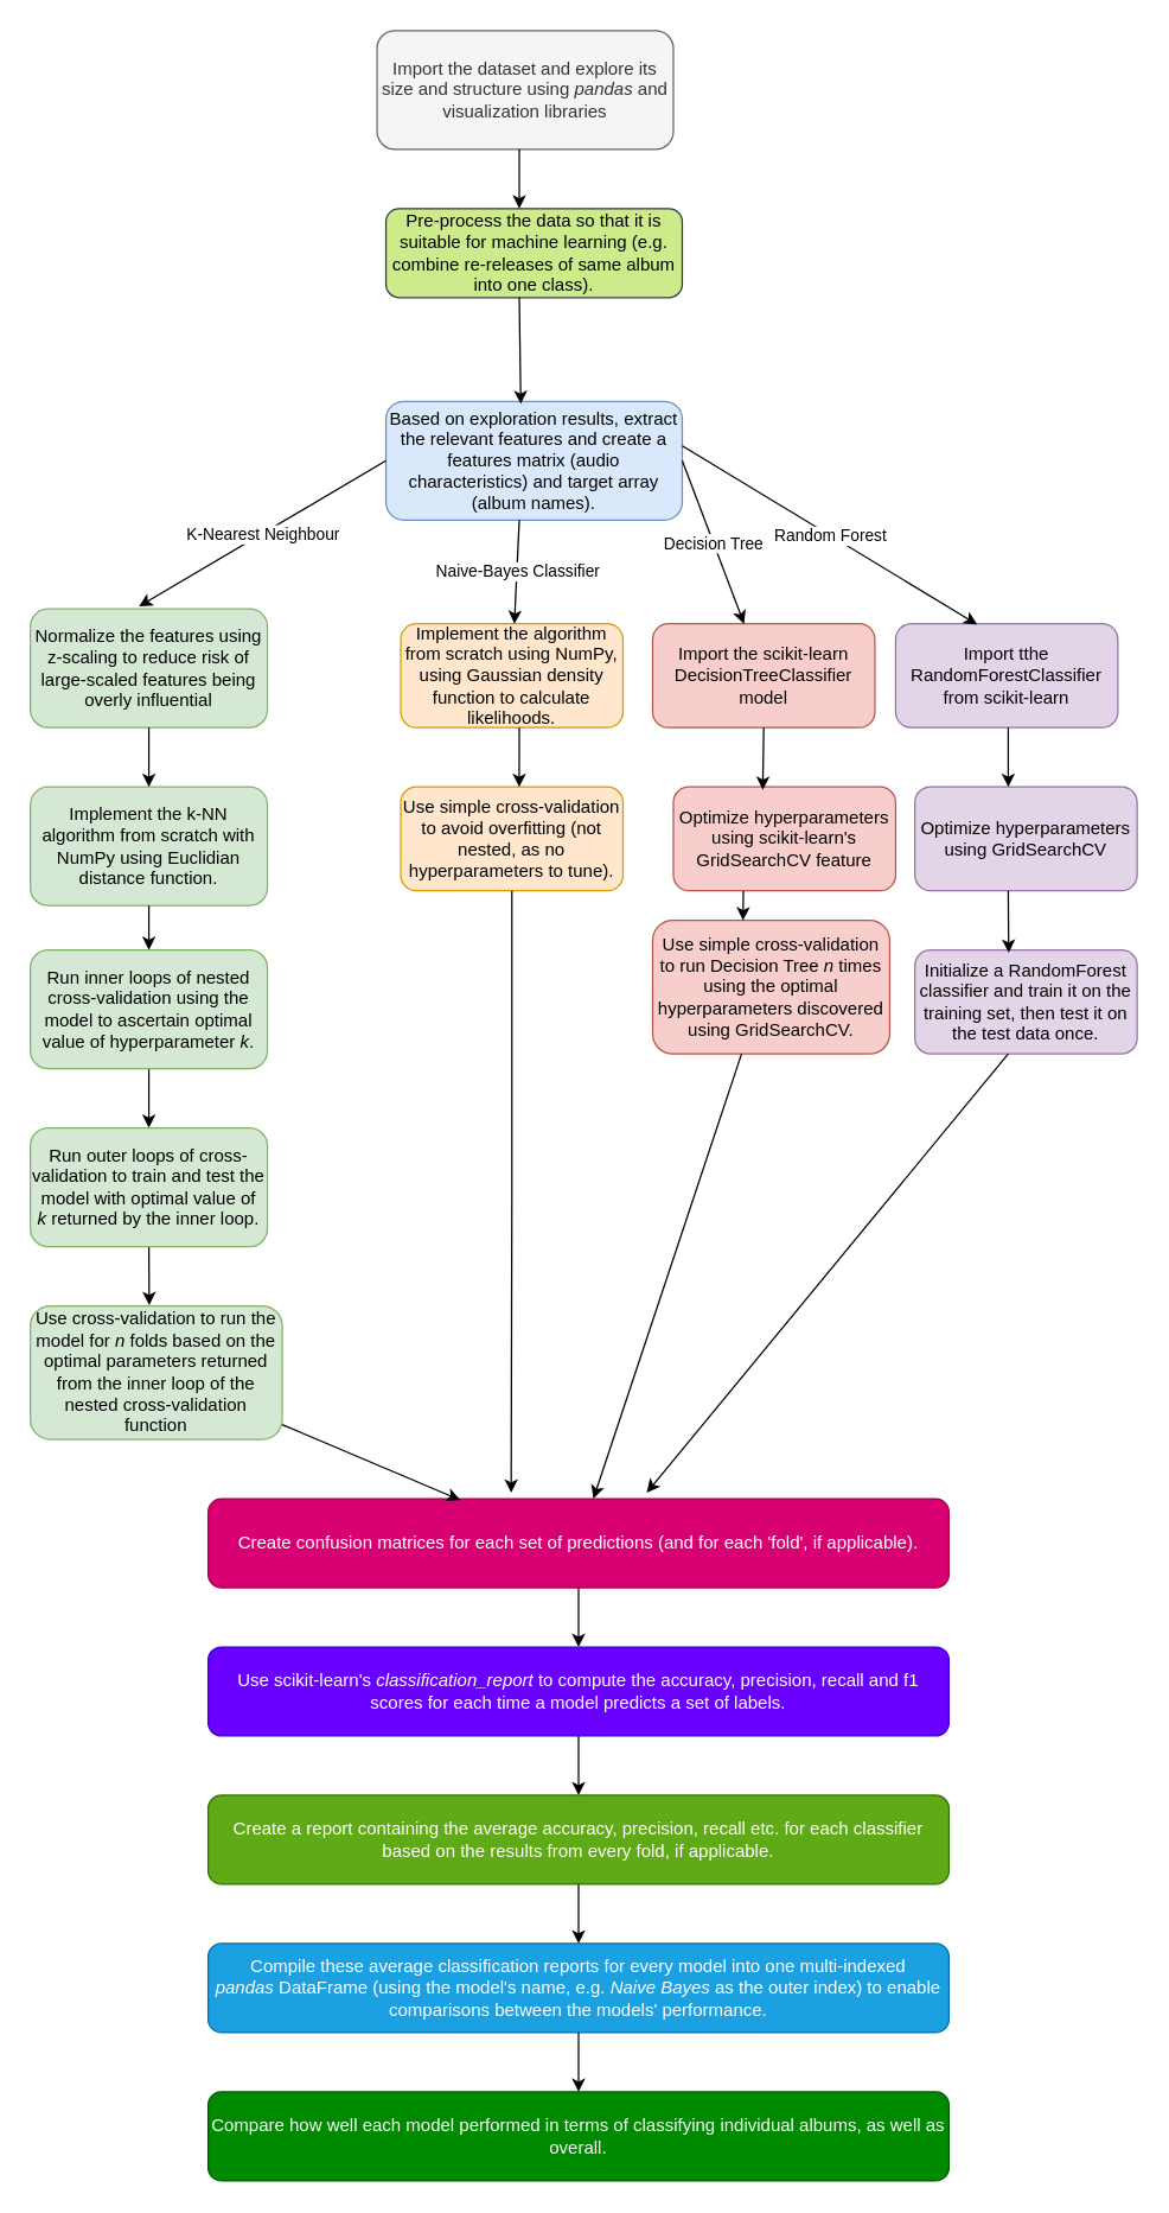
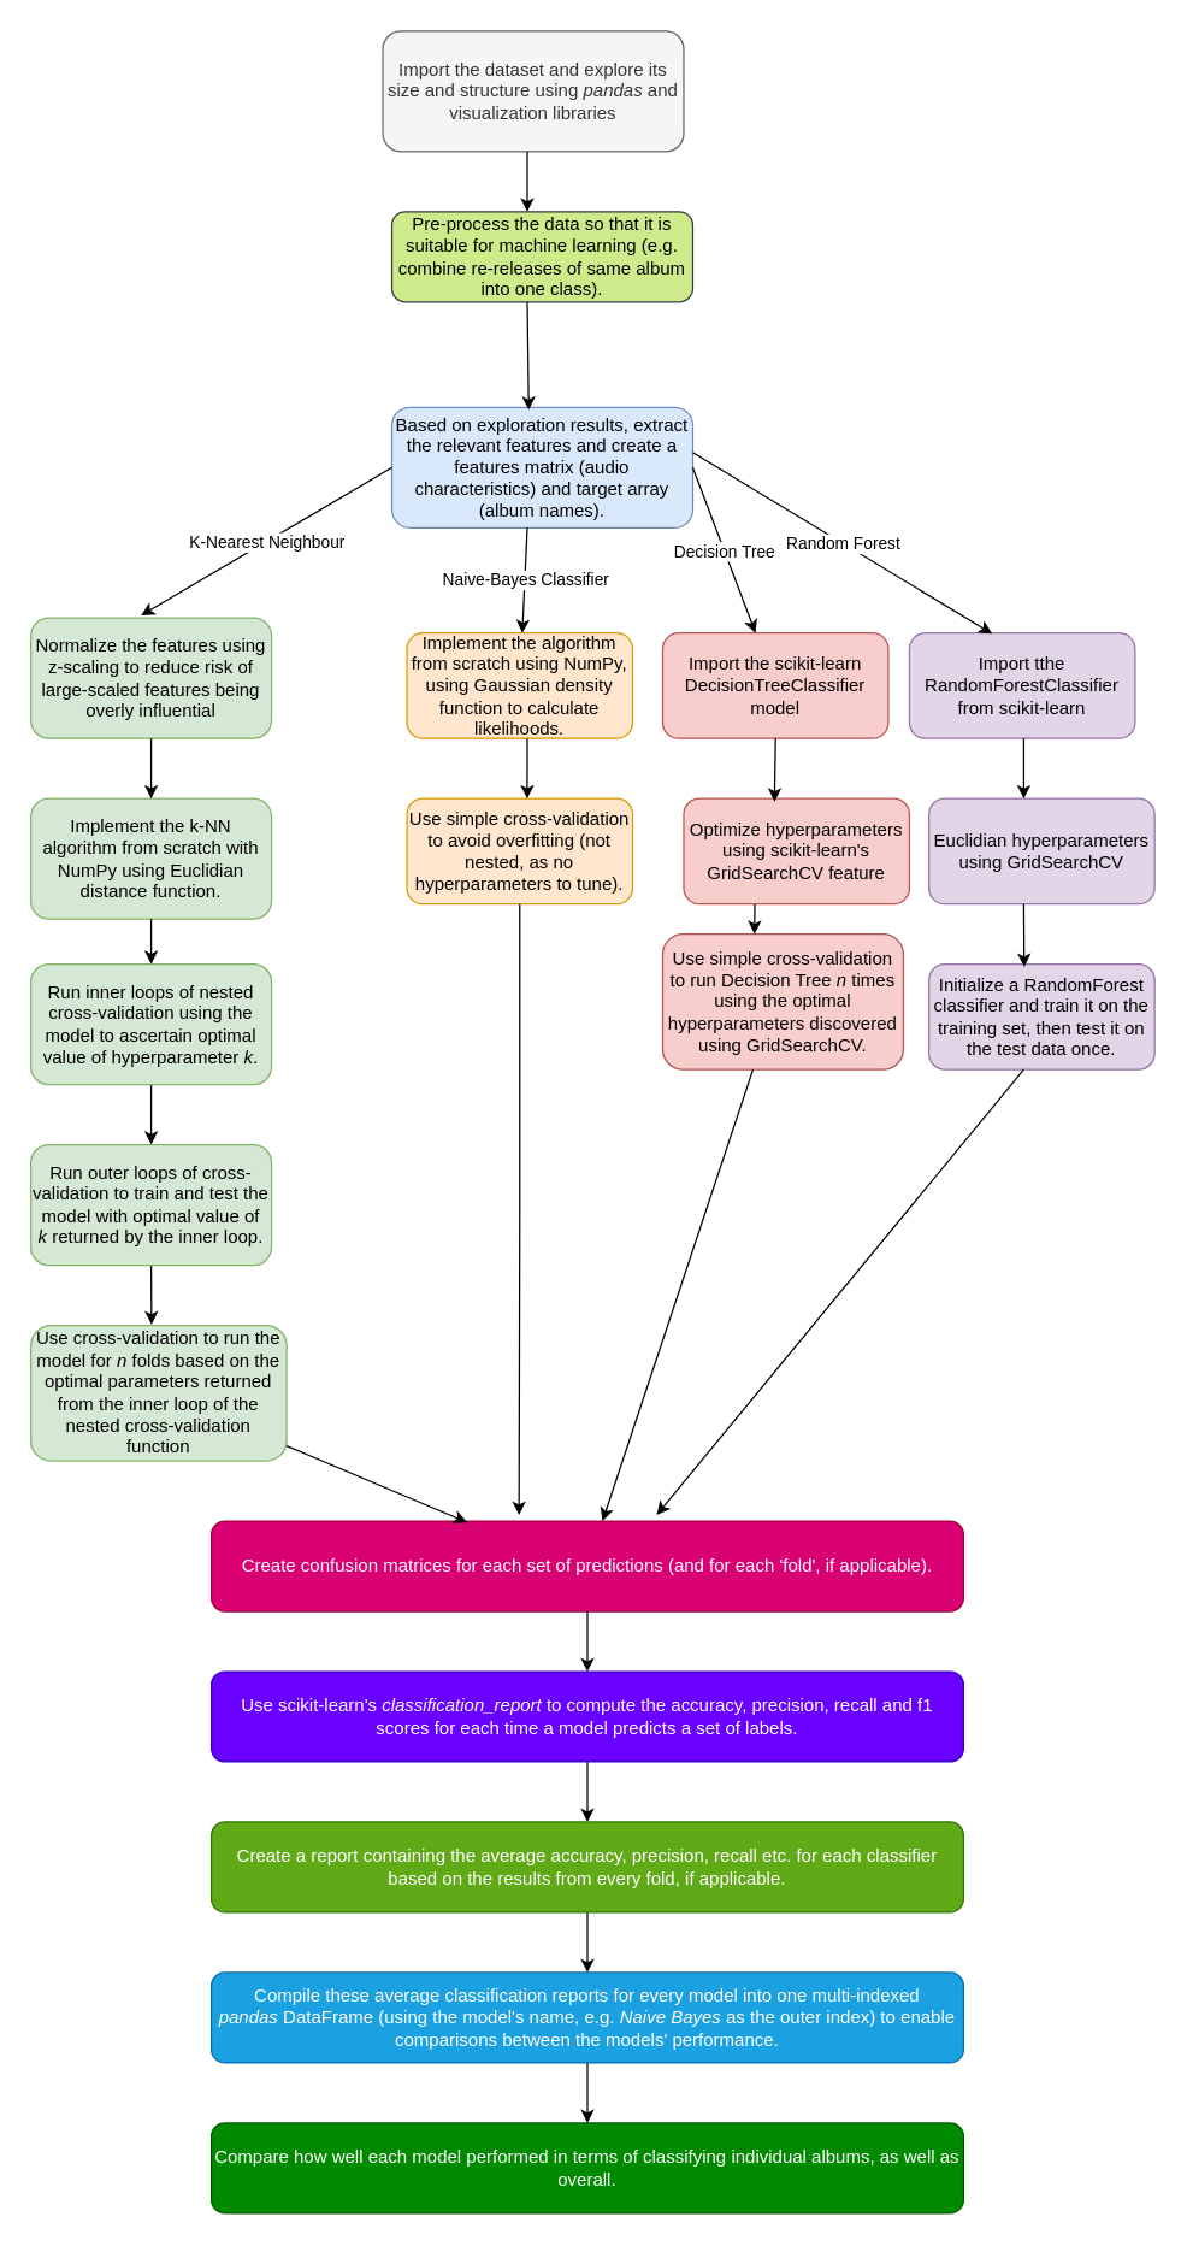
- <mxCell id="33" value="Optimize hyperparameters using GridSearchCV" style="rounded=1;whiteSpace=wrap;html=1;fillColor=#e1d5e7;strokeColor=#9673a6;" vertex="1" parent="1"><mxGeometry x="617" y="530" width="150" height="70" as="geometry" /></mxCell>
+ <mxCell id="33" value="Euclidian hyperparameters using GridSearchCV" style="rounded=1;whiteSpace=wrap;html=1;fillColor=#e1d5e7;strokeColor=#9673a6;" vertex="1" parent="1"><mxGeometry x="617" y="530" width="150" height="70" as="geometry" /></mxCell>
